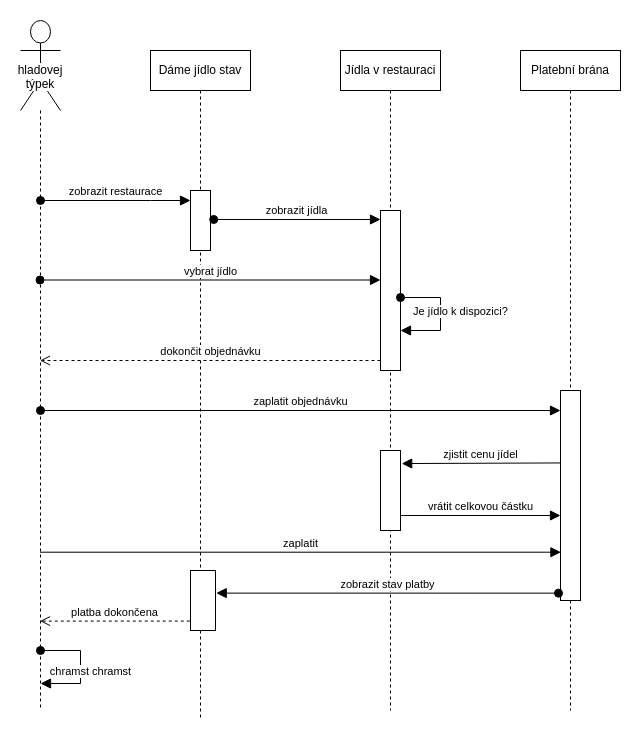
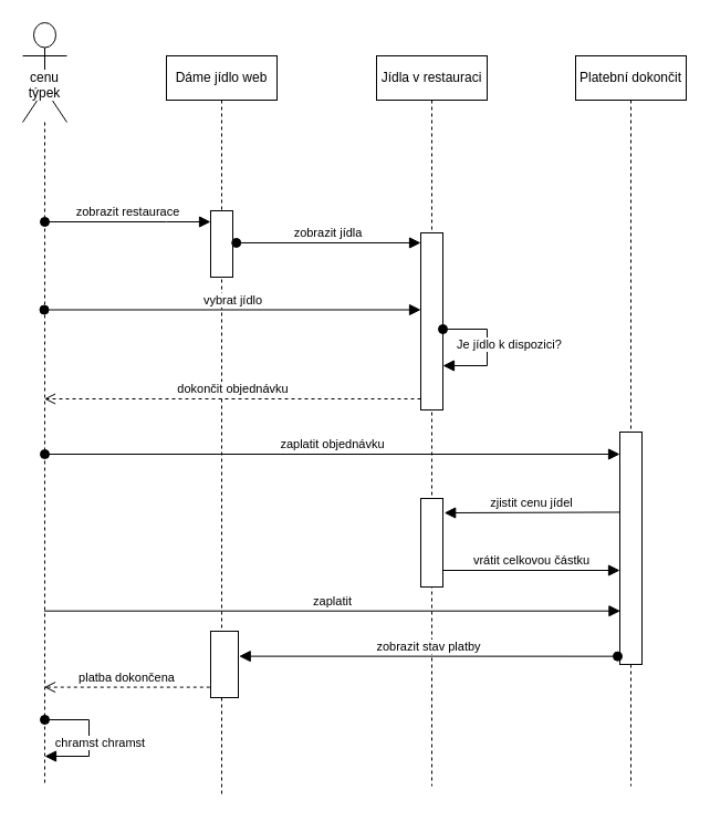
- <mxCell id="3" value="Dáme jídlo stav" style="shape=umlLifeline;perimeter=lifelinePerimeter;whiteSpace=wrap;html=1;container=1;collapsible=0;recursiveResize=0;outlineConnect=0;labelBackgroundColor=#FFFFFF;" vertex="1" parent="1"><mxGeometry x="150" y="50" width="100" height="670" as="geometry" /></mxCell>
+ <mxCell id="3" value="Dáme jídlo web" style="shape=umlLifeline;perimeter=lifelinePerimeter;whiteSpace=wrap;html=1;container=1;collapsible=0;recursiveResize=0;outlineConnect=0;labelBackgroundColor=#FFFFFF;" vertex="1" parent="1"><mxGeometry x="150" y="50" width="100" height="670" as="geometry" /></mxCell>
- <mxCell id="10" value="Platební brána" style="shape=umlLifeline;perimeter=lifelinePerimeter;whiteSpace=wrap;html=1;container=1;collapsible=0;recursiveResize=0;outlineConnect=0;labelBackgroundColor=#FFFFFF;" vertex="1" parent="1"><mxGeometry x="520" y="50" width="100" height="660" as="geometry" /></mxCell>
+ <mxCell id="10" value="Platební dokončit" style="shape=umlLifeline;perimeter=lifelinePerimeter;whiteSpace=wrap;html=1;container=1;collapsible=0;recursiveResize=0;outlineConnect=0;labelBackgroundColor=#FFFFFF;" vertex="1" parent="1"><mxGeometry x="520" y="50" width="100" height="660" as="geometry" /></mxCell>
- <mxCell id="2" value="&lt;span style=&quot;background-color: rgb(255, 255, 255);&quot;&gt;hladovej týpek&lt;/span&gt;" style="shape=umlLifeline;participant=umlActor;perimeter=lifelinePerimeter;whiteSpace=wrap;html=1;container=1;collapsible=0;recursiveResize=0;verticalAlign=top;spacingTop=36;outlineConnect=0;align=center;size=90;" vertex="1" parent="1"><mxGeometry x="20" y="20" width="40" height="690" as="geometry" /></mxCell>
+ <mxCell id="2" value="&lt;span style=&quot;background-color: rgb(255, 255, 255);&quot;&gt;cenu týpek&lt;/span&gt;" style="shape=umlLifeline;participant=umlActor;perimeter=lifelinePerimeter;whiteSpace=wrap;html=1;container=1;collapsible=0;recursiveResize=0;verticalAlign=top;spacingTop=36;outlineConnect=0;align=center;size=90;" vertex="1" parent="1"><mxGeometry x="20" y="20" width="40" height="690" as="geometry" /></mxCell>
